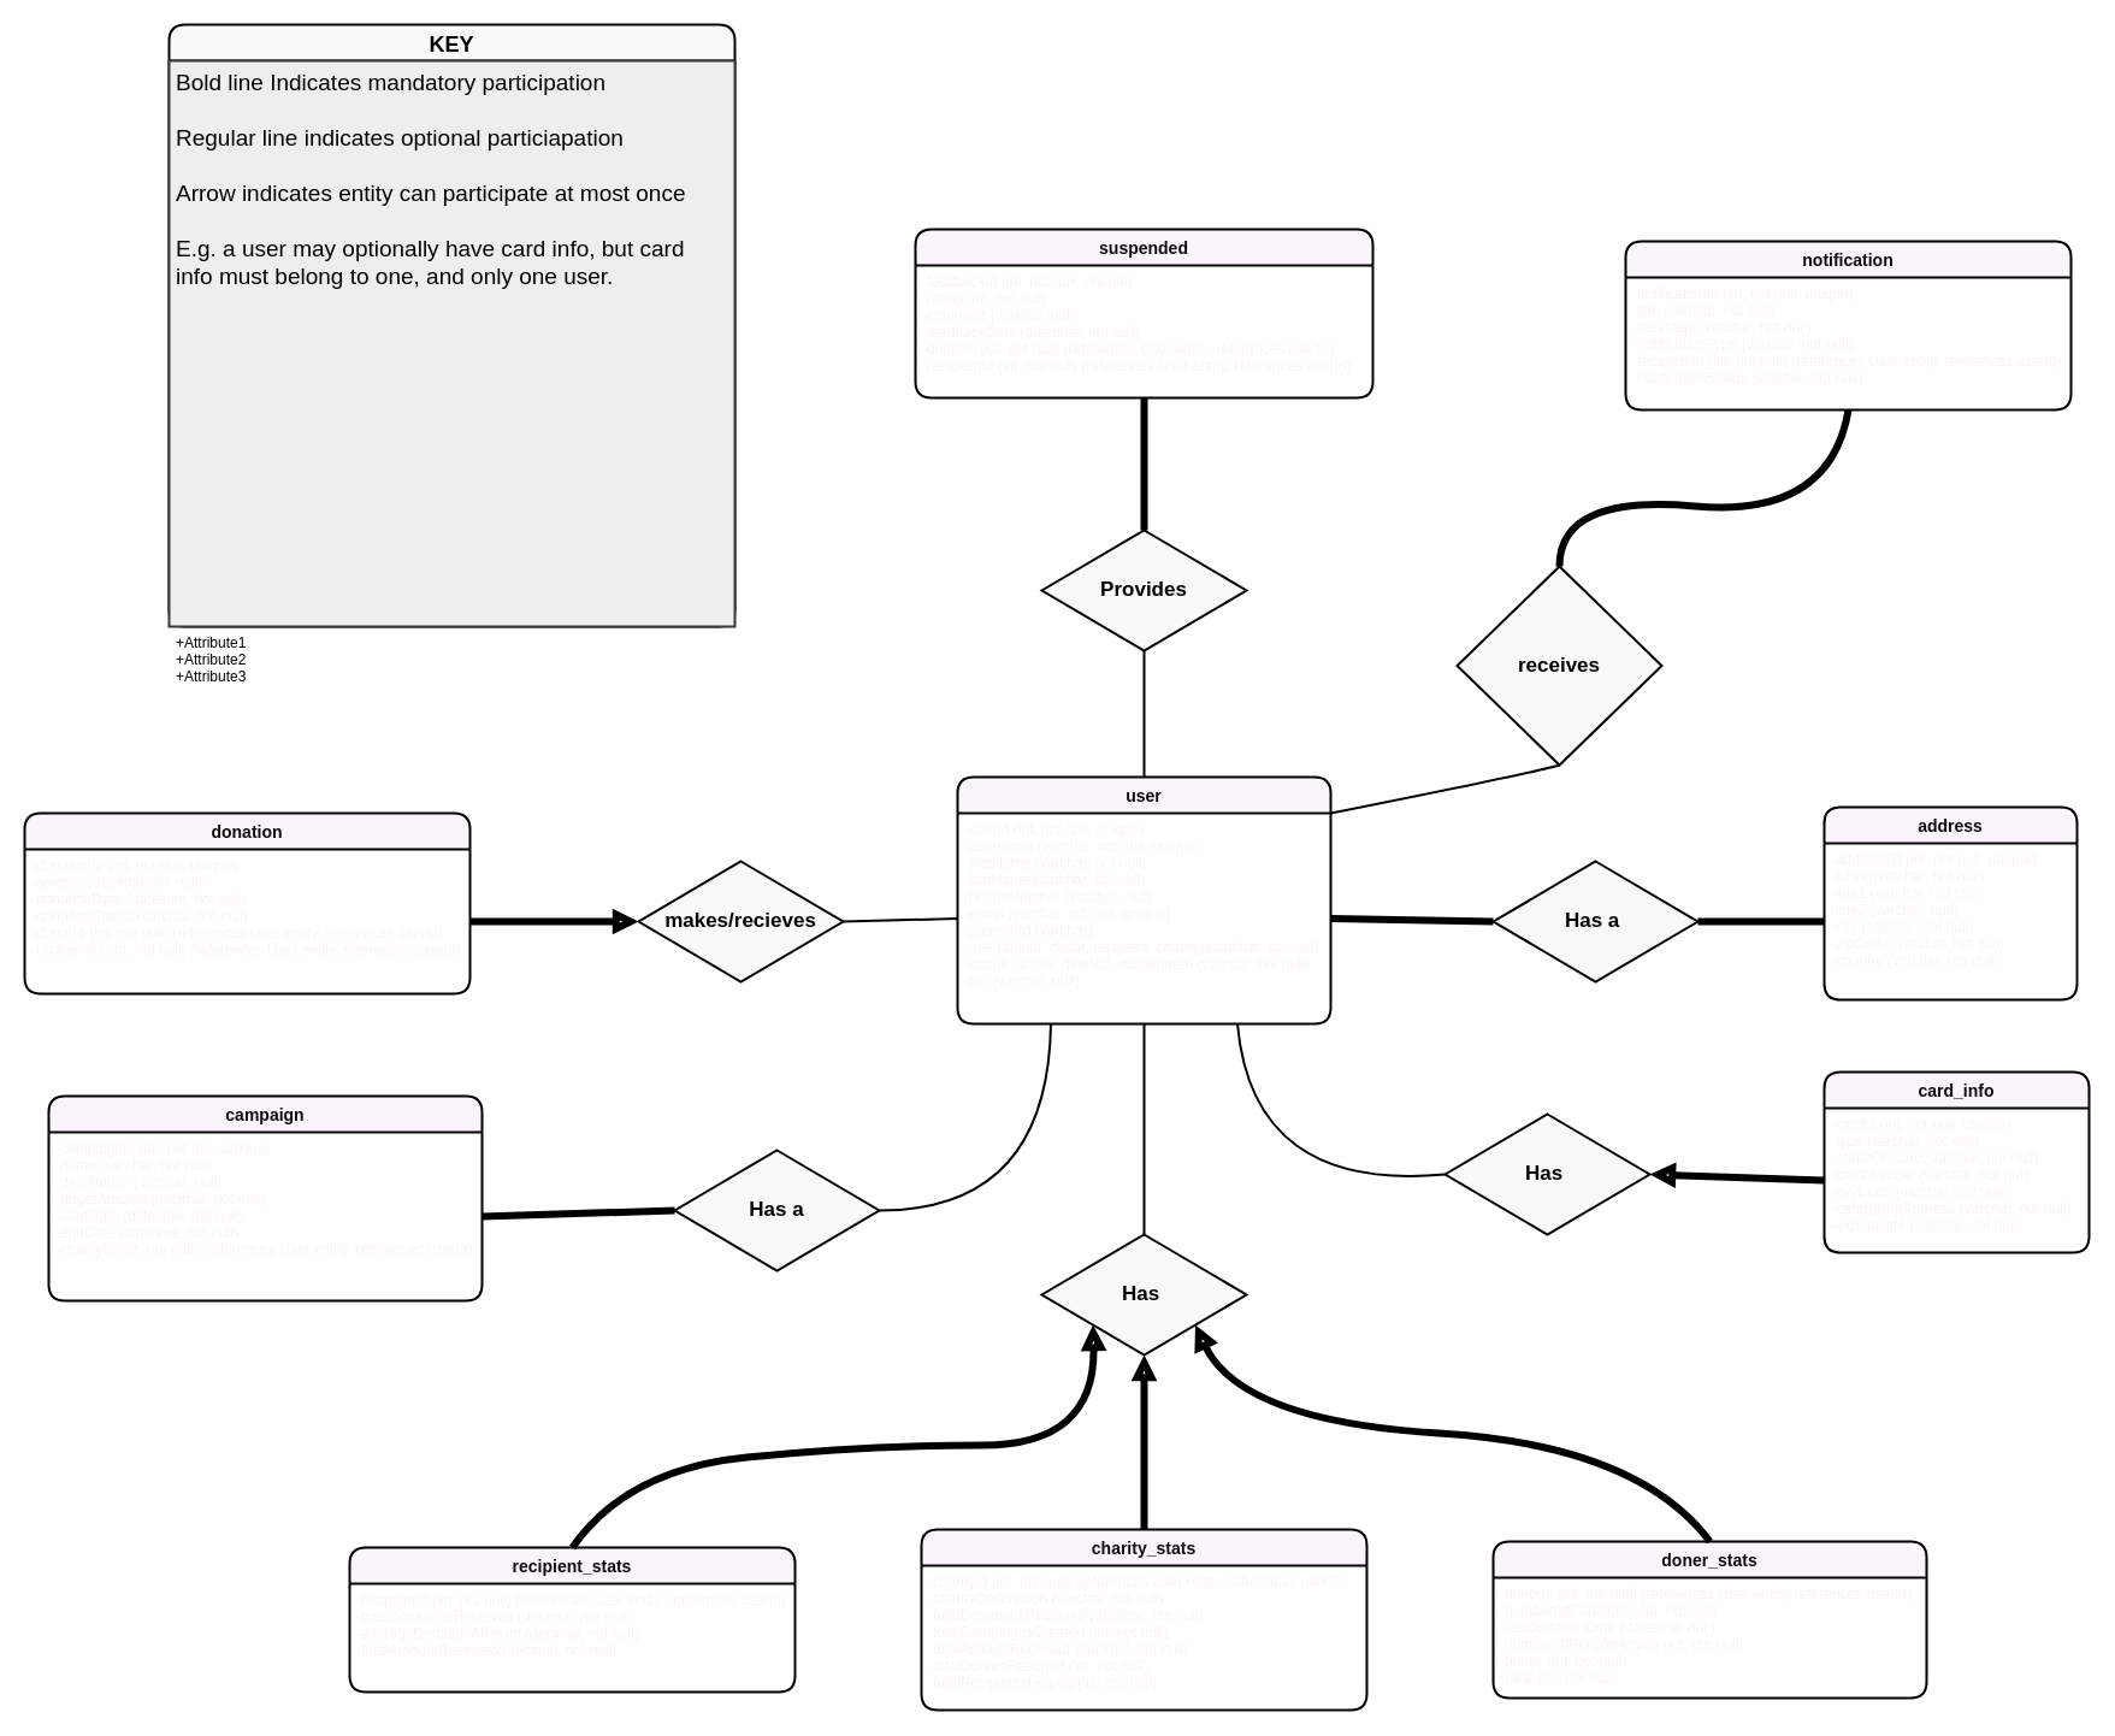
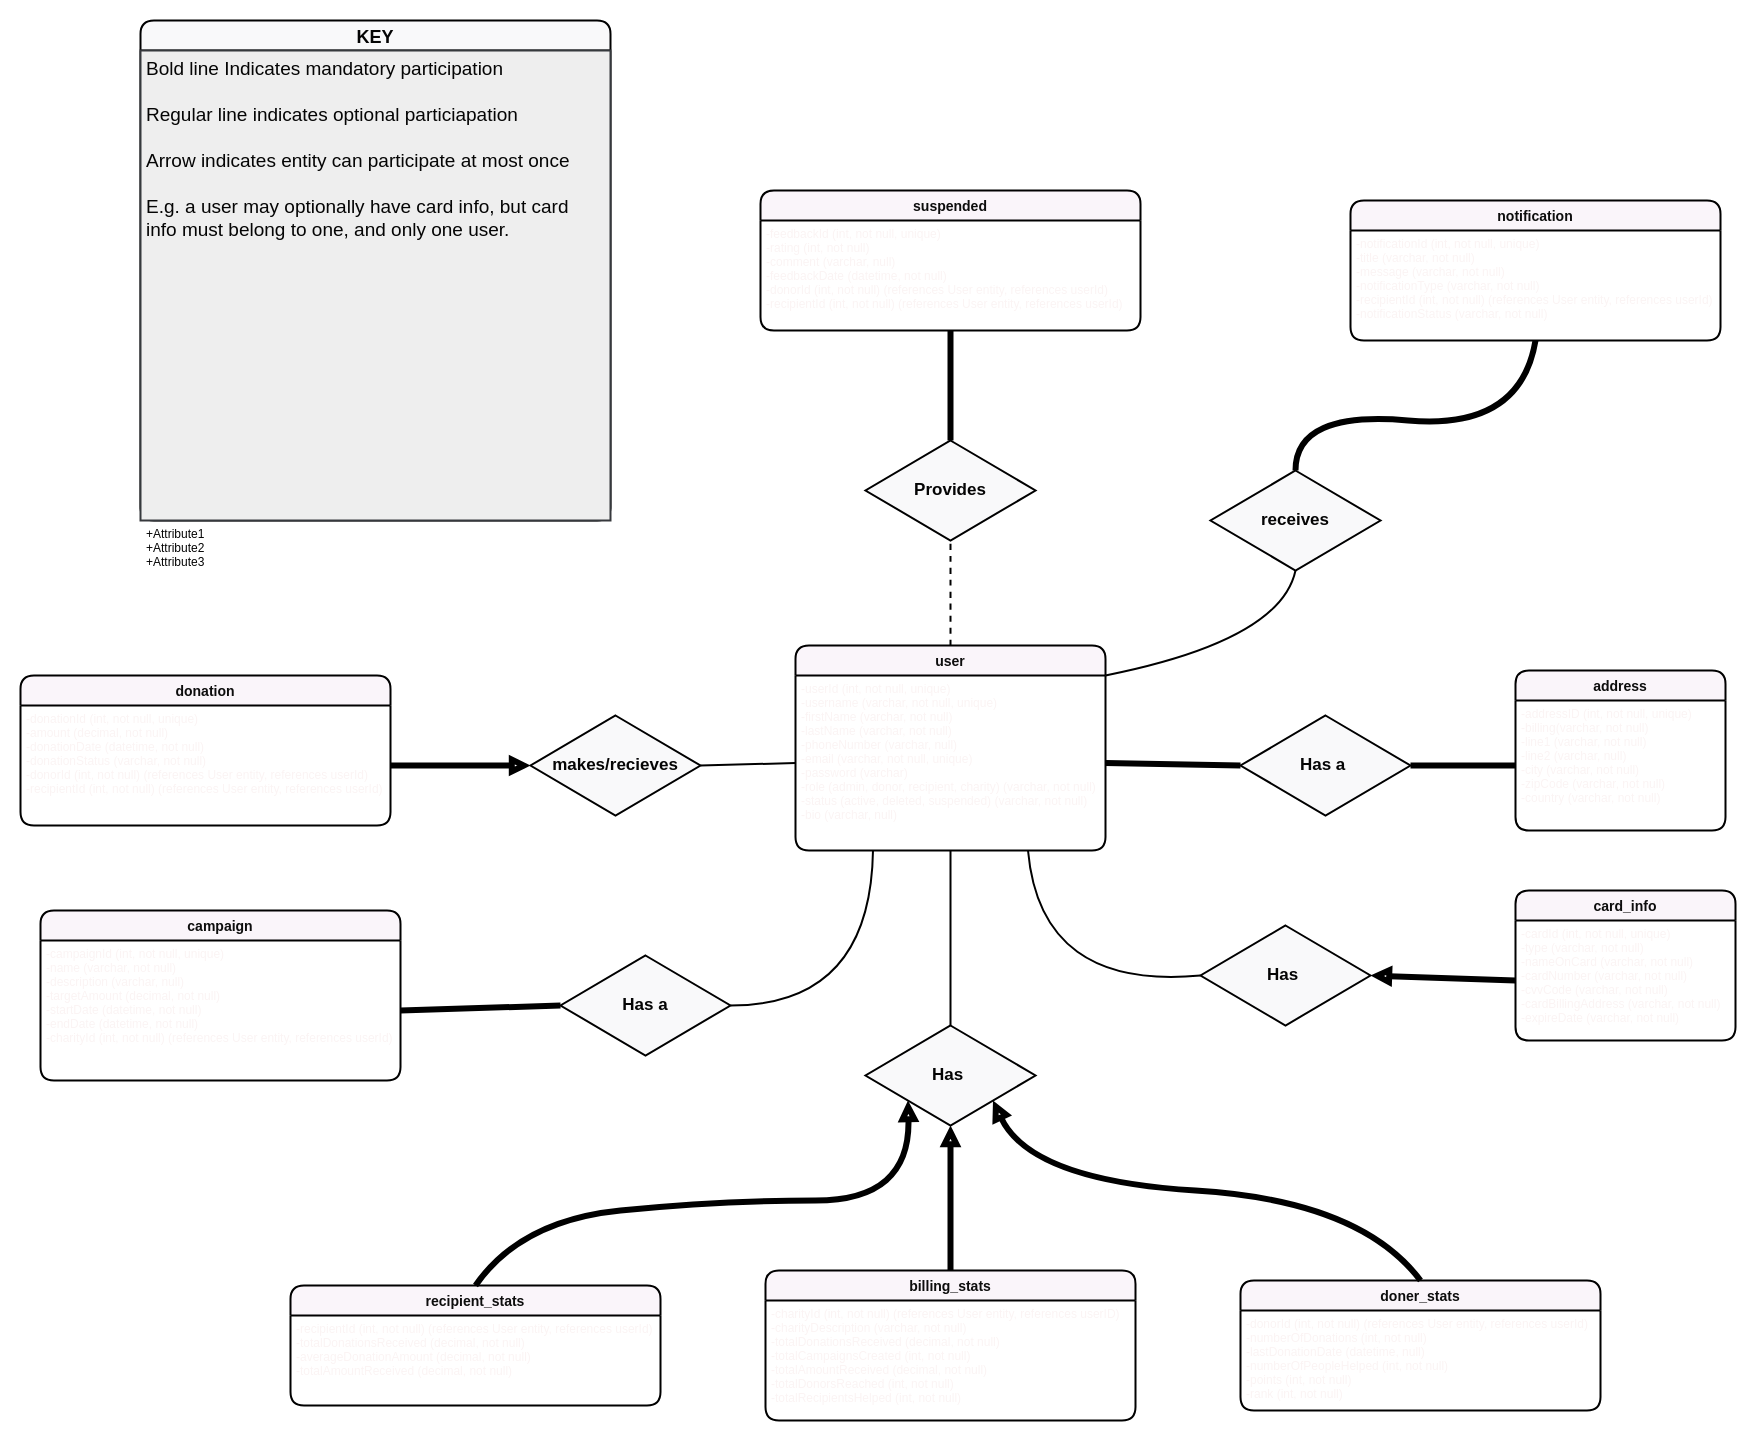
- <mxCell id="28" value="&lt;font style=&quot;font-size: 17px;&quot; color=&quot;#050505&quot;&gt;&lt;b&gt;receives&lt;/b&gt;&lt;/font&gt;" style="shape=rhombus;perimeter=rhombusPerimeter;whiteSpace=wrap;html=1;align=center;rounded=0;shadow=0;glass=0;labelBackgroundColor=none;labelBorderColor=none;sketch=0;fillStyle=solid;strokeWidth=2;fontColor=#FFFFFF;fillColor=#f9f9fa;" vertex="1" parent="1"><mxGeometry x="1210" y="470" width="170" height="165" as="geometry" /></mxCell>
+ <mxCell id="28" value="&lt;font style=&quot;font-size: 17px;&quot; color=&quot;#050505&quot;&gt;&lt;b&gt;receives&lt;/b&gt;&lt;/font&gt;" style="shape=rhombus;perimeter=rhombusPerimeter;whiteSpace=wrap;html=1;align=center;rounded=0;shadow=0;glass=0;labelBackgroundColor=none;labelBorderColor=none;sketch=0;fillStyle=solid;strokeWidth=2;fontColor=#FFFFFF;fillColor=#f9f9fa;" vertex="1" parent="1"><mxGeometry x="1210" y="470" width="170" height="100" as="geometry" /></mxCell>
- <mxCell id="31" value="" style="endArrow=none;html=1;strokeWidth=2;fontSize=17;fontColor=#050505;targetPerimeterSpacing=0;curved=1;exitX=0.5;exitY=0;exitDx=0;exitDy=0;entryX=0.5;entryY=1;entryDx=0;entryDy=0;" edge="1" parent="1" source="2" target="24"><mxGeometry width="50" height="50" relative="1" as="geometry"><mxPoint x="1050" y="480" as="sourcePoint" /><mxPoint x="1100" y="430" as="targetPoint" /></mxGeometry></mxCell>
+ <mxCell id="31" value="" style="endArrow=none;html=1;strokeWidth=2;fontSize=17;fontColor=#050505;targetPerimeterSpacing=0;curved=1;exitX=0.5;exitY=0;exitDx=0;exitDy=0;entryX=0.5;entryY=1;entryDx=0;entryDy=0;dashed=1;" edge="1" parent="1" source="2" target="24"><mxGeometry width="50" height="50" relative="1" as="geometry"><mxPoint x="1050" y="480" as="sourcePoint" /><mxPoint x="1100" y="430" as="targetPoint" /></mxGeometry></mxCell>
- <mxCell id="20" value="charity_stats" style="swimlane;childLayout=stackLayout;horizontal=1;startSize=30;horizontalStack=0;rounded=1;fontSize=14;fontStyle=1;strokeWidth=2;resizeParent=0;resizeLast=1;shadow=0;dashed=0;align=center;labelBorderColor=none;fillStyle=solid;fontColor=#0d0d0d;fillColor=#faf5fa;spacing=2;spacingTop=0;" vertex="1" parent="1"><mxGeometry x="765" y="1270" width="370" height="150" as="geometry" /></mxCell>
+ <mxCell id="20" value="billing_stats" style="swimlane;childLayout=stackLayout;horizontal=1;startSize=30;horizontalStack=0;rounded=1;fontSize=14;fontStyle=1;strokeWidth=2;resizeParent=0;resizeLast=1;shadow=0;dashed=0;align=center;labelBorderColor=none;fillStyle=solid;fontColor=#0d0d0d;fillColor=#faf5fa;spacing=2;spacingTop=0;" vertex="1" parent="1"><mxGeometry x="765" y="1270" width="370" height="150" as="geometry" /></mxCell>
